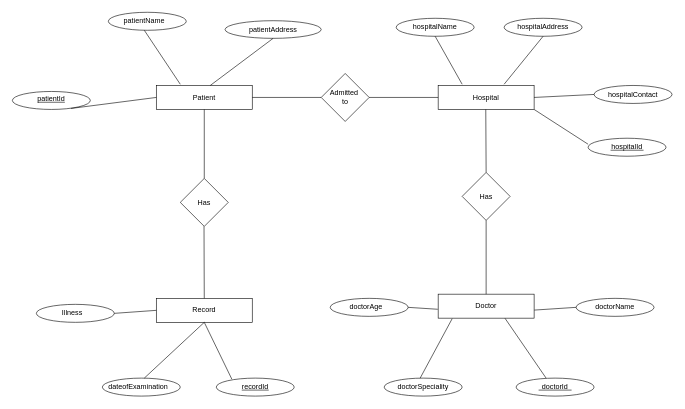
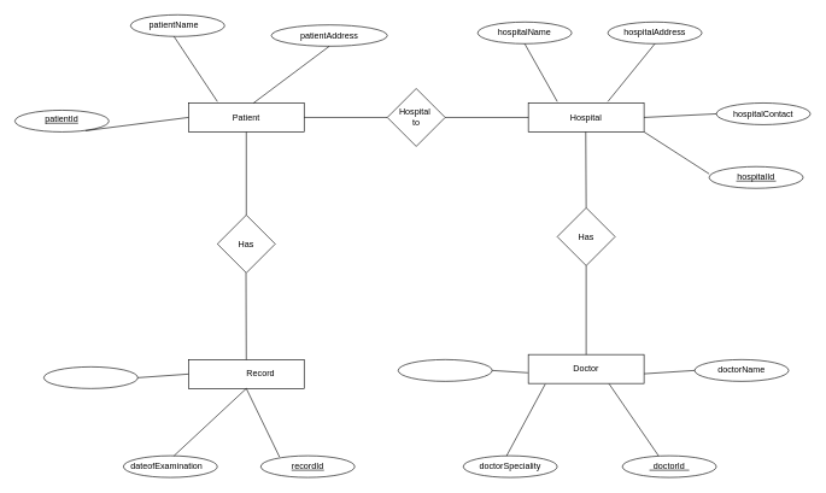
- <mxCell id="17" value="Admitted&amp;nbsp;&lt;br&gt;to" style="text;html=1;strokeColor=none;fillColor=none;align=center;verticalAlign=middle;whiteSpace=wrap;rounded=0;" vertex="1" parent="15"><mxGeometry x="10" y="25" width="60" height="30" as="geometry" /></mxCell>
+ <mxCell id="17" value="Hospital&amp;nbsp;&lt;br&gt;to" style="text;html=1;strokeColor=none;fillColor=none;align=center;verticalAlign=middle;whiteSpace=wrap;rounded=0;" vertex="1" parent="15"><mxGeometry x="10" y="25" width="60" height="30" as="geometry" /></mxCell>
- <mxCell id="47" value="doctorAge" style="text;html=1;strokeColor=none;fillColor=none;align=center;verticalAlign=middle;whiteSpace=wrap;rounded=0;" vertex="1" parent="1"><mxGeometry x="580" y="497" width="60" height="30" as="geometry" /></mxCell>
- <mxCell id="10" value="Record" style="text;html=1;strokeColor=none;fillColor=none;align=center;verticalAlign=middle;whiteSpace=wrap;rounded=0;" vertex="1" parent="8"><mxGeometry x="50" y="5" width="60" height="30" as="geometry" /></mxCell>
+ <mxCell id="10" value="Record" style="text;html=1;strokeColor=none;fillColor=none;align=center;verticalAlign=middle;whiteSpace=wrap;rounded=0;" vertex="1" parent="8"><mxGeometry x="70" y="5" width="60" height="30" as="geometry" /></mxCell>
- <mxCell id="50" value="Illness" style="text;html=1;strokeColor=none;fillColor=none;align=center;verticalAlign=middle;whiteSpace=wrap;rounded=0;" vertex="1" parent="1"><mxGeometry x="90" y="507" width="60" height="30" as="geometry" /></mxCell>
